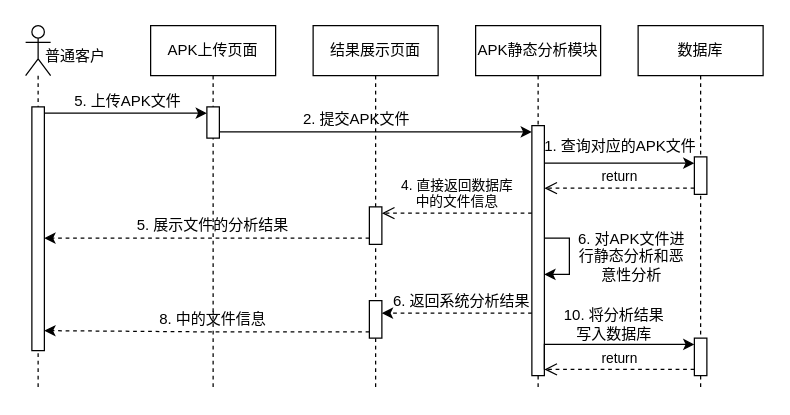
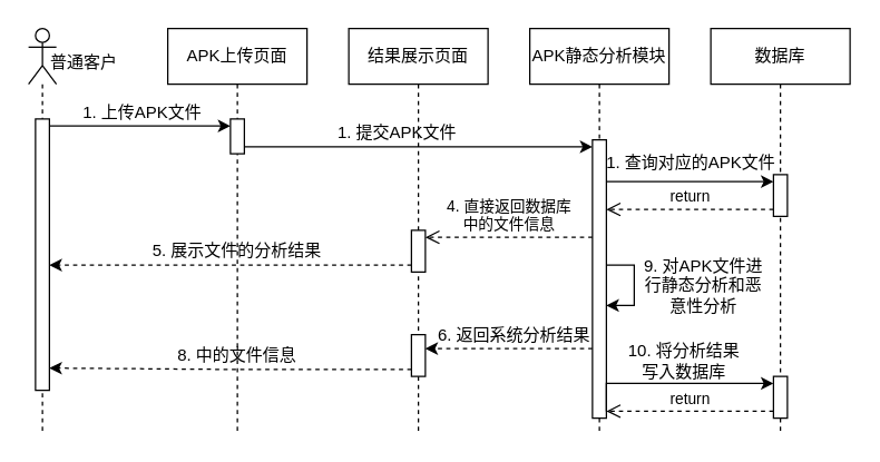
- <mxCell id="16" value="5. 上传APK文件" style="text;html=1;align=center;verticalAlign=middle;whiteSpace=wrap;rounded=0;" vertex="1" parent="1"><mxGeometry x="47" y="66" width="110" height="30" as="geometry" /></mxCell>
+ <mxCell id="16" value="1. 上传APK文件" style="text;html=1;align=center;verticalAlign=middle;whiteSpace=wrap;rounded=0;" vertex="1" parent="1"><mxGeometry x="47" y="66" width="110" height="30" as="geometry" /></mxCell>
- <mxCell id="18" value="2. 提交APK文件" style="text;html=1;align=center;verticalAlign=middle;whiteSpace=wrap;rounded=0;" vertex="1" parent="1"><mxGeometry x="230" y="80" width="110" height="30" as="geometry" /></mxCell>
+ <mxCell id="18" value="1. 提交APK文件" style="text;html=1;align=center;verticalAlign=middle;whiteSpace=wrap;rounded=0;" vertex="1" parent="1"><mxGeometry x="230" y="80" width="110" height="30" as="geometry" /></mxCell>
- <mxCell id="26" value="6. 对APK文件进行静态分析和恶意性分析" style="text;html=1;align=center;verticalAlign=middle;whiteSpace=wrap;rounded=0;" vertex="1" parent="1"><mxGeometry x="460" y="190" width="90" height="30" as="geometry" /></mxCell>
+ <mxCell id="26" value="9. 对APK文件进行静态分析和恶意性分析" style="text;html=1;align=center;verticalAlign=middle;whiteSpace=wrap;rounded=0;" vertex="1" parent="1"><mxGeometry x="460" y="190" width="90" height="30" as="geometry" /></mxCell>
